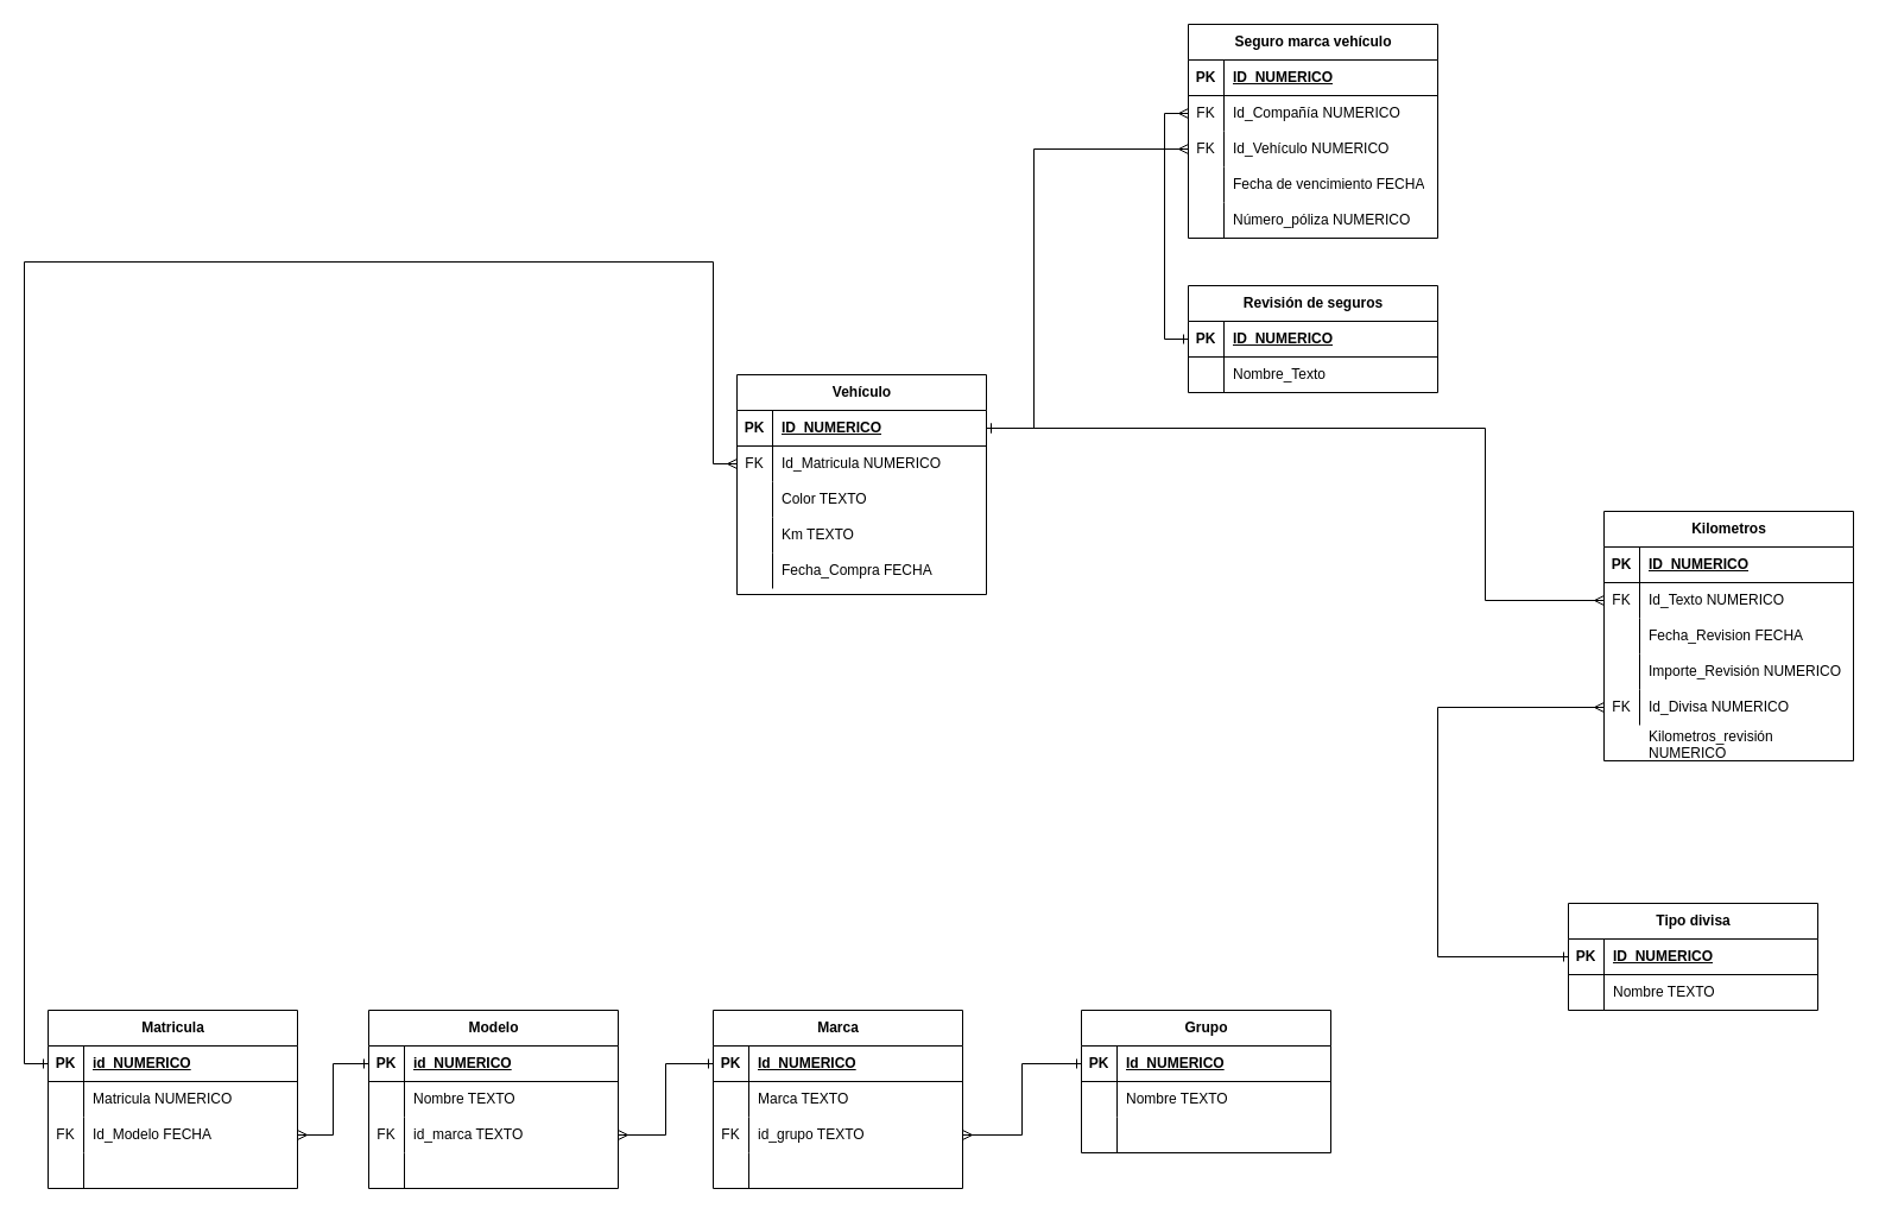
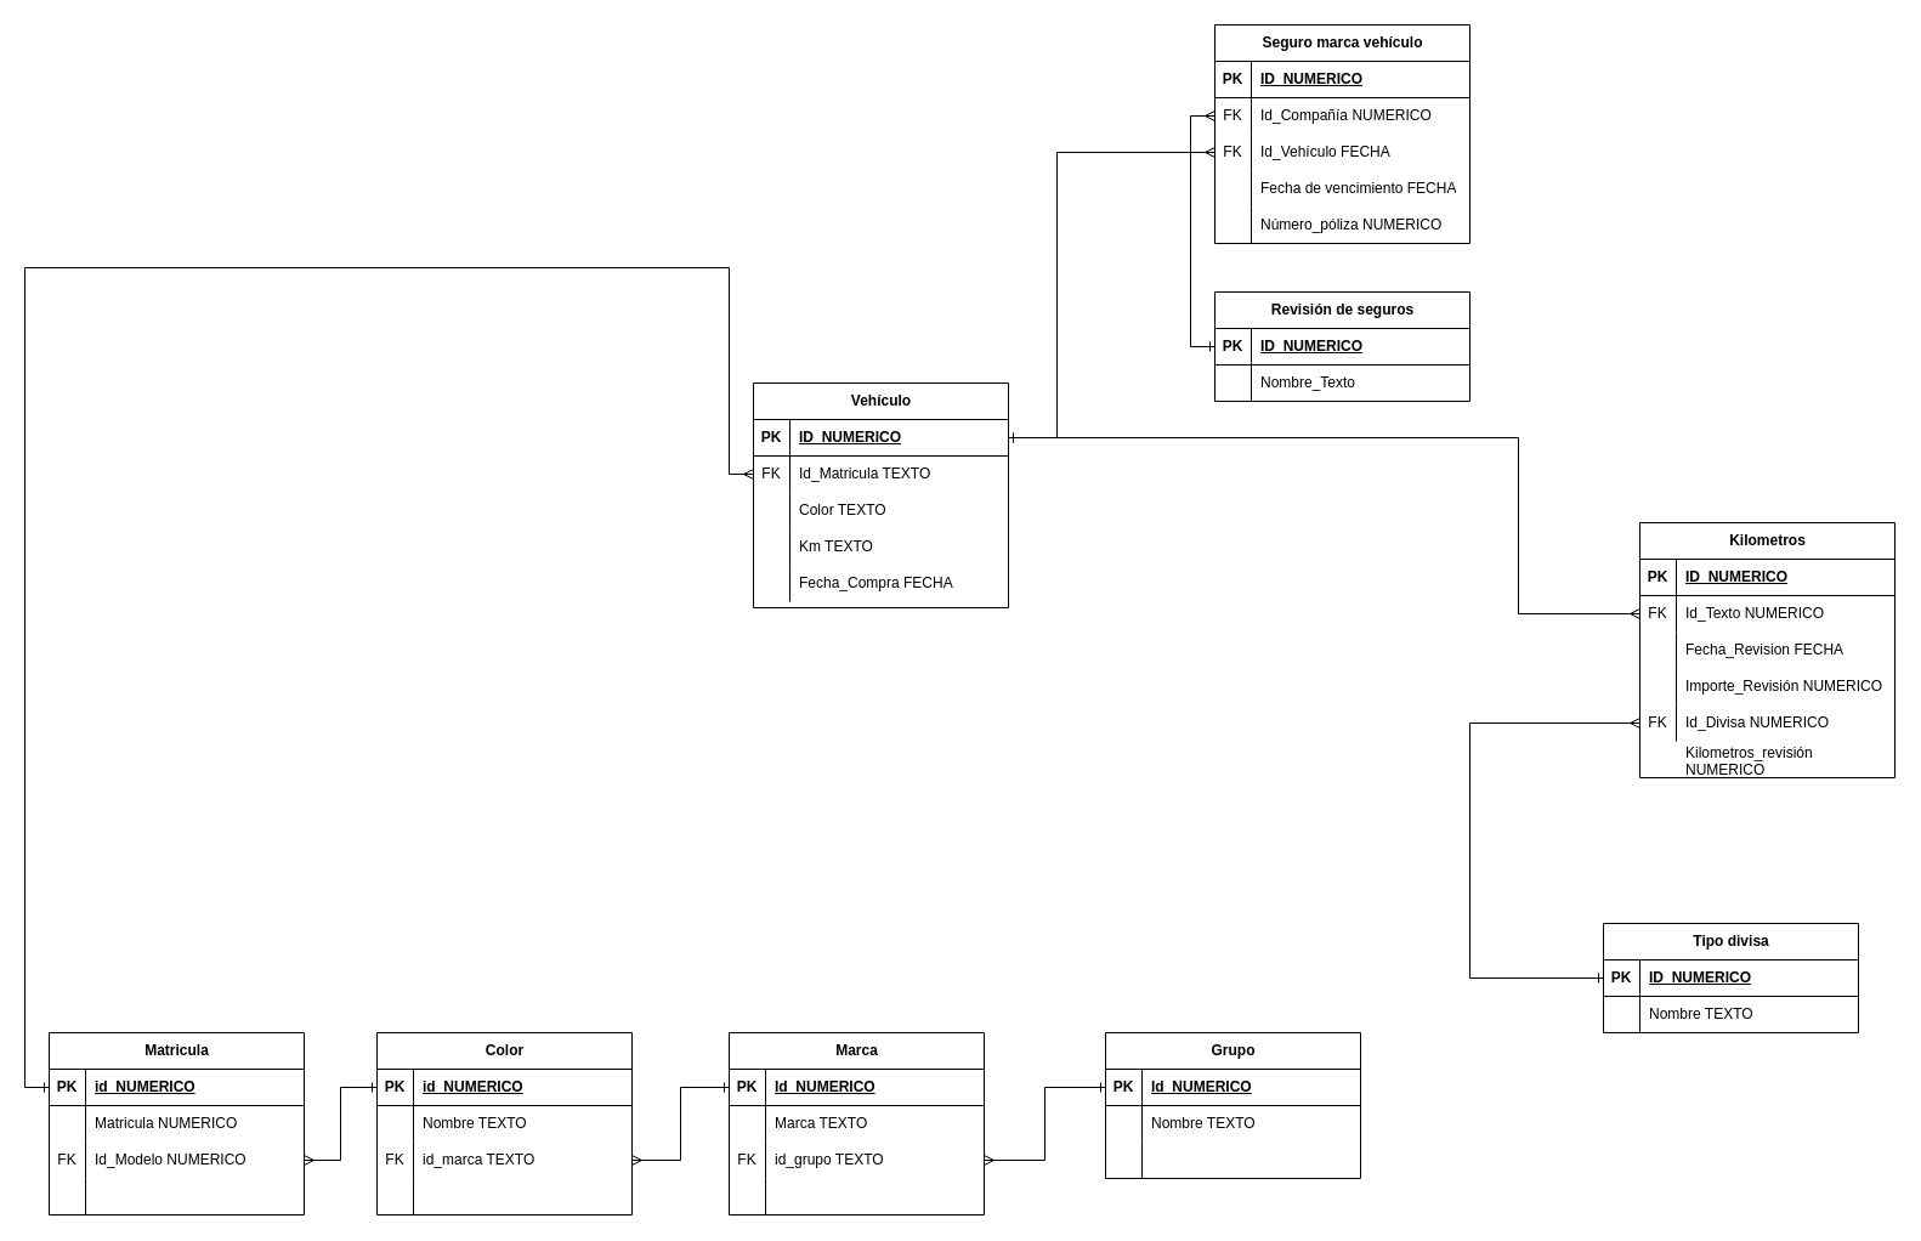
- <mxCell id="65" value="Id_Vehículo NUMERICO" style="shape=partialRectangle;connectable=0;fillColor=none;top=0;left=0;bottom=0;right=0;align=left;spacingLeft=6;overflow=hidden;whiteSpace=wrap;html=1;" vertex="1" parent="63"><mxGeometry x="30" width="180" height="30" as="geometry"><mxRectangle width="180" height="30" as="alternateBounds" /></mxGeometry></mxCell>
+ <mxCell id="65" value="Id_Vehículo FECHA" style="shape=partialRectangle;connectable=0;fillColor=none;top=0;left=0;bottom=0;right=0;align=left;spacingLeft=6;overflow=hidden;whiteSpace=wrap;html=1;" vertex="1" parent="63"><mxGeometry x="30" width="180" height="30" as="geometry"><mxRectangle width="180" height="30" as="alternateBounds" /></mxGeometry></mxCell>
- <mxCell id="8" value="Id_Matricula NUMERICO" style="shape=partialRectangle;connectable=0;fillColor=none;top=0;left=0;bottom=0;right=0;align=left;spacingLeft=6;overflow=hidden;whiteSpace=wrap;html=1;" vertex="1" parent="6"><mxGeometry x="30" width="180" height="30" as="geometry"><mxRectangle width="180" height="30" as="alternateBounds" /></mxGeometry></mxCell>
+ <mxCell id="8" value="Id_Matricula TEXTO" style="shape=partialRectangle;connectable=0;fillColor=none;top=0;left=0;bottom=0;right=0;align=left;spacingLeft=6;overflow=hidden;whiteSpace=wrap;html=1;" vertex="1" parent="6"><mxGeometry x="30" width="180" height="30" as="geometry"><mxRectangle width="180" height="30" as="alternateBounds" /></mxGeometry></mxCell>
- <mxCell id="18" value="Modelo" style="shape=table;startSize=30;container=1;collapsible=1;childLayout=tableLayout;fixedRows=1;rowLines=0;fontStyle=1;align=center;resizeLast=1;html=1;" vertex="1" parent="1"><mxGeometry x="310" y="850" width="210" height="150" as="geometry" /></mxCell>
+ <mxCell id="18" value="Color" style="shape=table;startSize=30;container=1;collapsible=1;childLayout=tableLayout;fixedRows=1;rowLines=0;fontStyle=1;align=center;resizeLast=1;html=1;" vertex="1" parent="1"><mxGeometry x="310" y="850" width="210" height="150" as="geometry" /></mxCell>
- <mxCell id="81" value="Id_Modelo FECHA" style="shape=partialRectangle;connectable=0;fillColor=none;top=0;left=0;bottom=0;right=0;align=left;spacingLeft=6;overflow=hidden;whiteSpace=wrap;html=1;" vertex="1" parent="79"><mxGeometry x="30" width="180" height="30" as="geometry"><mxRectangle width="180" height="30" as="alternateBounds" /></mxGeometry></mxCell>
+ <mxCell id="81" value="Id_Modelo NUMERICO" style="shape=partialRectangle;connectable=0;fillColor=none;top=0;left=0;bottom=0;right=0;align=left;spacingLeft=6;overflow=hidden;whiteSpace=wrap;html=1;" vertex="1" parent="79"><mxGeometry x="30" width="180" height="30" as="geometry"><mxRectangle width="180" height="30" as="alternateBounds" /></mxGeometry></mxCell>
